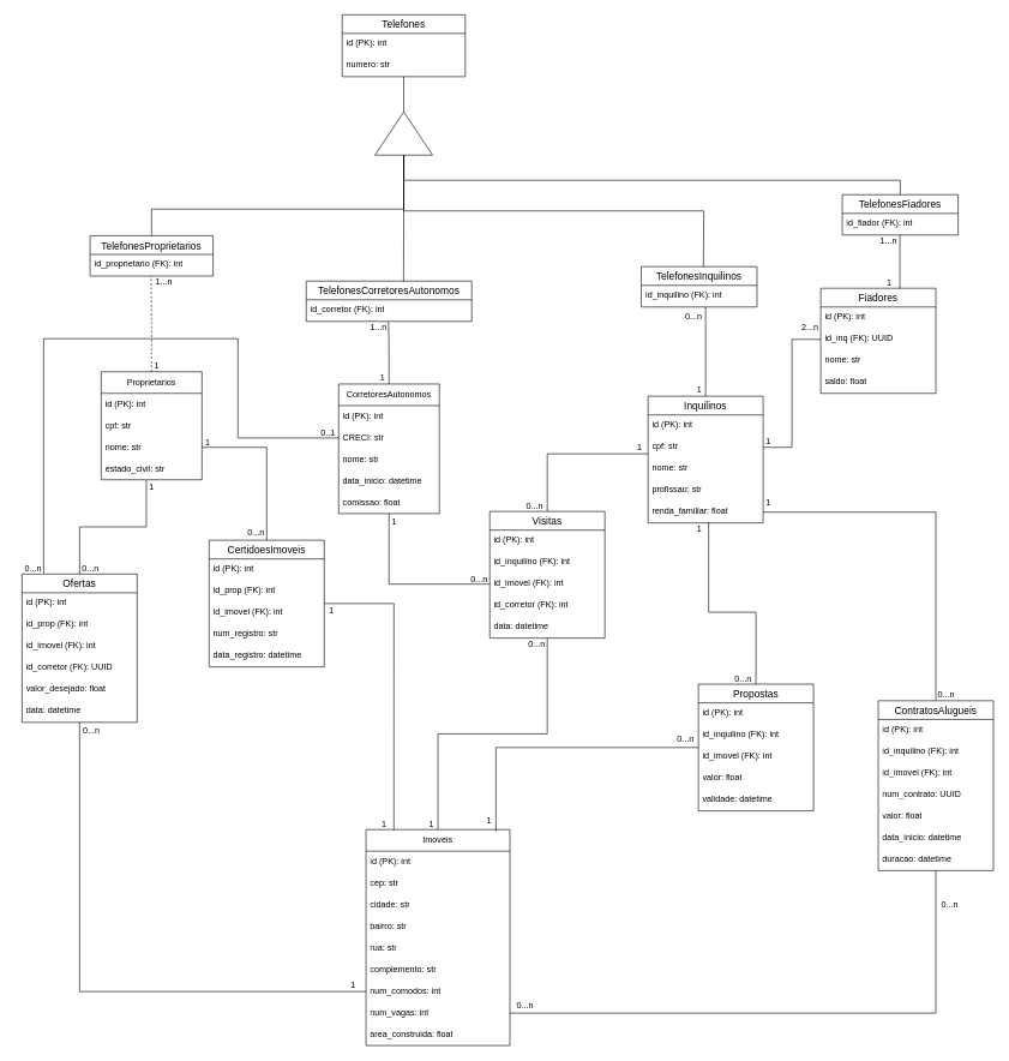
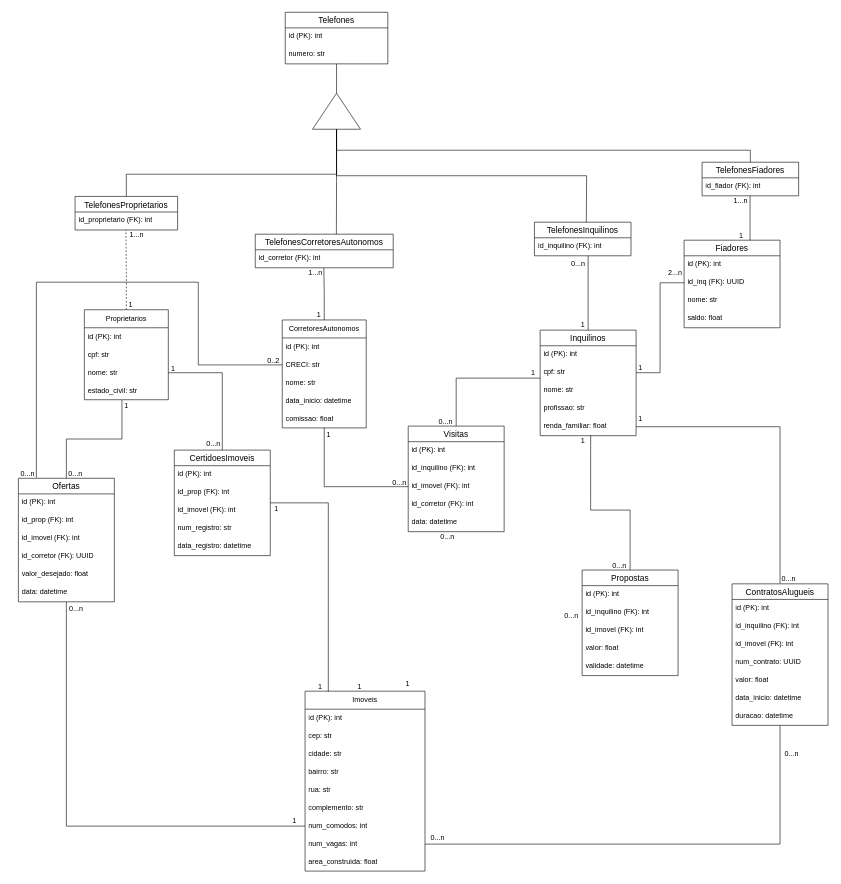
- <mxCell id="134" value="0..1" style="text;html=1;align=center;verticalAlign=middle;resizable=0;points=[];autosize=1;strokeColor=none;fillColor=none;" parent="1" vertex="1"><mxGeometry x="435" y="587" width="40" height="30" as="geometry" /></mxCell>
+ <mxCell id="134" value="0..2" style="text;html=1;align=center;verticalAlign=middle;resizable=0;points=[];autosize=1;strokeColor=none;fillColor=none;" parent="1" vertex="1"><mxGeometry x="435" y="587" width="40" height="30" as="geometry" /></mxCell>
- <mxCell id="51" style="edgeStyle=orthogonalEdgeStyle;rounded=0;orthogonalLoop=1;jettySize=auto;html=1;entryX=0.5;entryY=0;entryDx=0;entryDy=0;endArrow=none;startFill=0;" parent="1" source="52" target="26" edge="1"><mxGeometry relative="1" as="geometry" /></mxCell>
- <mxCell id="102" style="edgeStyle=orthogonalEdgeStyle;rounded=0;orthogonalLoop=1;jettySize=auto;html=1;entryX=0.903;entryY=0.009;entryDx=0;entryDy=0;entryPerimeter=0;endArrow=none;startFill=0;" parent="1" source="72" target="26" edge="1"><mxGeometry relative="1" as="geometry" /></mxCell>
